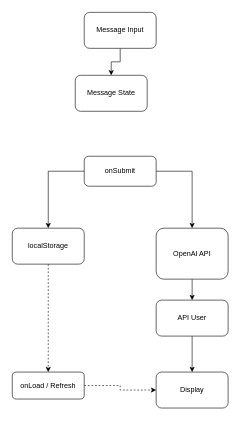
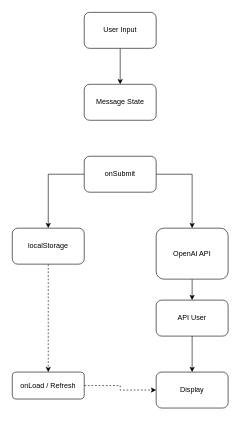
- <mxCell id="3" value="Message Input" style="rounded=1;whiteSpace=wrap;html=1;" vertex="1" parent="1"><mxGeometry x="140" y="20" width="120" height="60" as="geometry" /></mxCell>
+ <mxCell id="3" value="User Input" style="rounded=1;whiteSpace=wrap;html=1;" vertex="1" parent="1"><mxGeometry x="140" y="20" width="120" height="60" as="geometry" /></mxCell>
- <mxCell id="4" value="Message State" style="rounded=1;whiteSpace=wrap;html=1;" vertex="1" parent="1"><mxGeometry x="125" y="125" width="120" height="60" as="geometry" /></mxCell>
+ <mxCell id="4" value="Message State" style="rounded=1;whiteSpace=wrap;html=1;" vertex="1" parent="1"><mxGeometry x="140" y="140" width="120" height="60" as="geometry" /></mxCell>
- <mxCell id="7" value="onSubmit" style="rounded=1;whiteSpace=wrap;html=1;" vertex="1" parent="1"><mxGeometry x="140" y="260" width="120" height="50" as="geometry" /></mxCell>
+ <mxCell id="7" value="onSubmit" style="rounded=1;whiteSpace=wrap;html=1;" vertex="1" parent="1"><mxGeometry x="140" y="260" width="120" height="60" as="geometry" /></mxCell>
